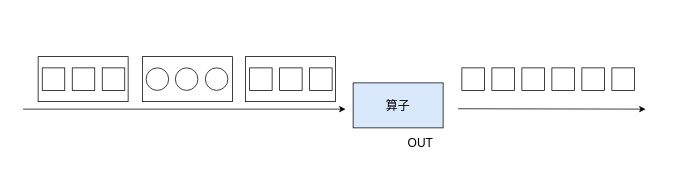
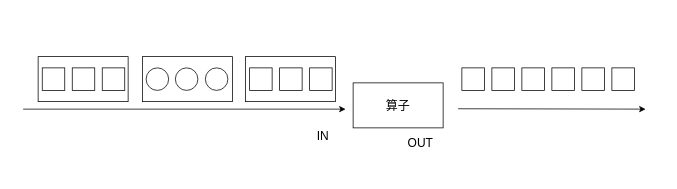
- <mxCell id="8" value="&lt;font style=&quot;font-size: 16px&quot;&gt;算子&lt;/font&gt;" style="rounded=0;whiteSpace=wrap;html=1;fillColor=#dae8fc;" parent="1" vertex="1"><mxGeometry x="470" y="110" width="120" height="60" as="geometry" /></mxCell>
+ <mxCell id="8" value="&lt;font style=&quot;font-size: 16px&quot;&gt;算子&lt;/font&gt;" style="rounded=0;whiteSpace=wrap;html=1;" parent="1" vertex="1"><mxGeometry x="470" y="110" width="120" height="60" as="geometry" /></mxCell>
+ <mxCell id="11" value="&lt;font style=&quot;font-size: 16px&quot;&gt;IN&lt;/font&gt;" style="text;html=1;strokeColor=none;fillColor=none;align=center;verticalAlign=middle;whiteSpace=wrap;rounded=0;" parent="1" vertex="1"><mxGeometry x="410" y="170" width="40" height="20" as="geometry" /></mxCell>
